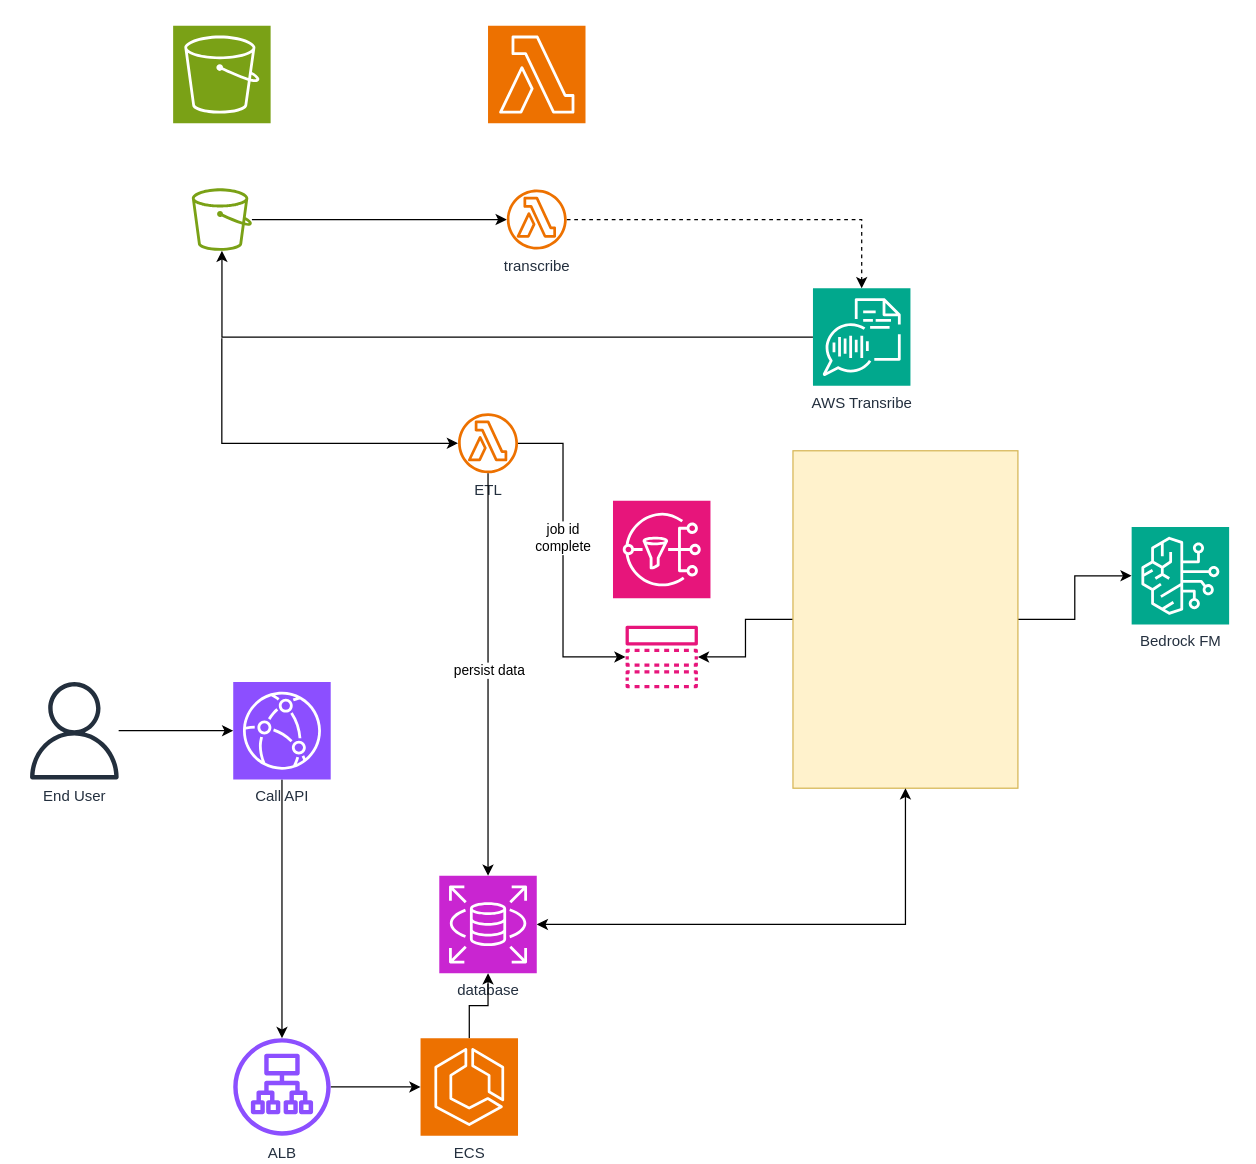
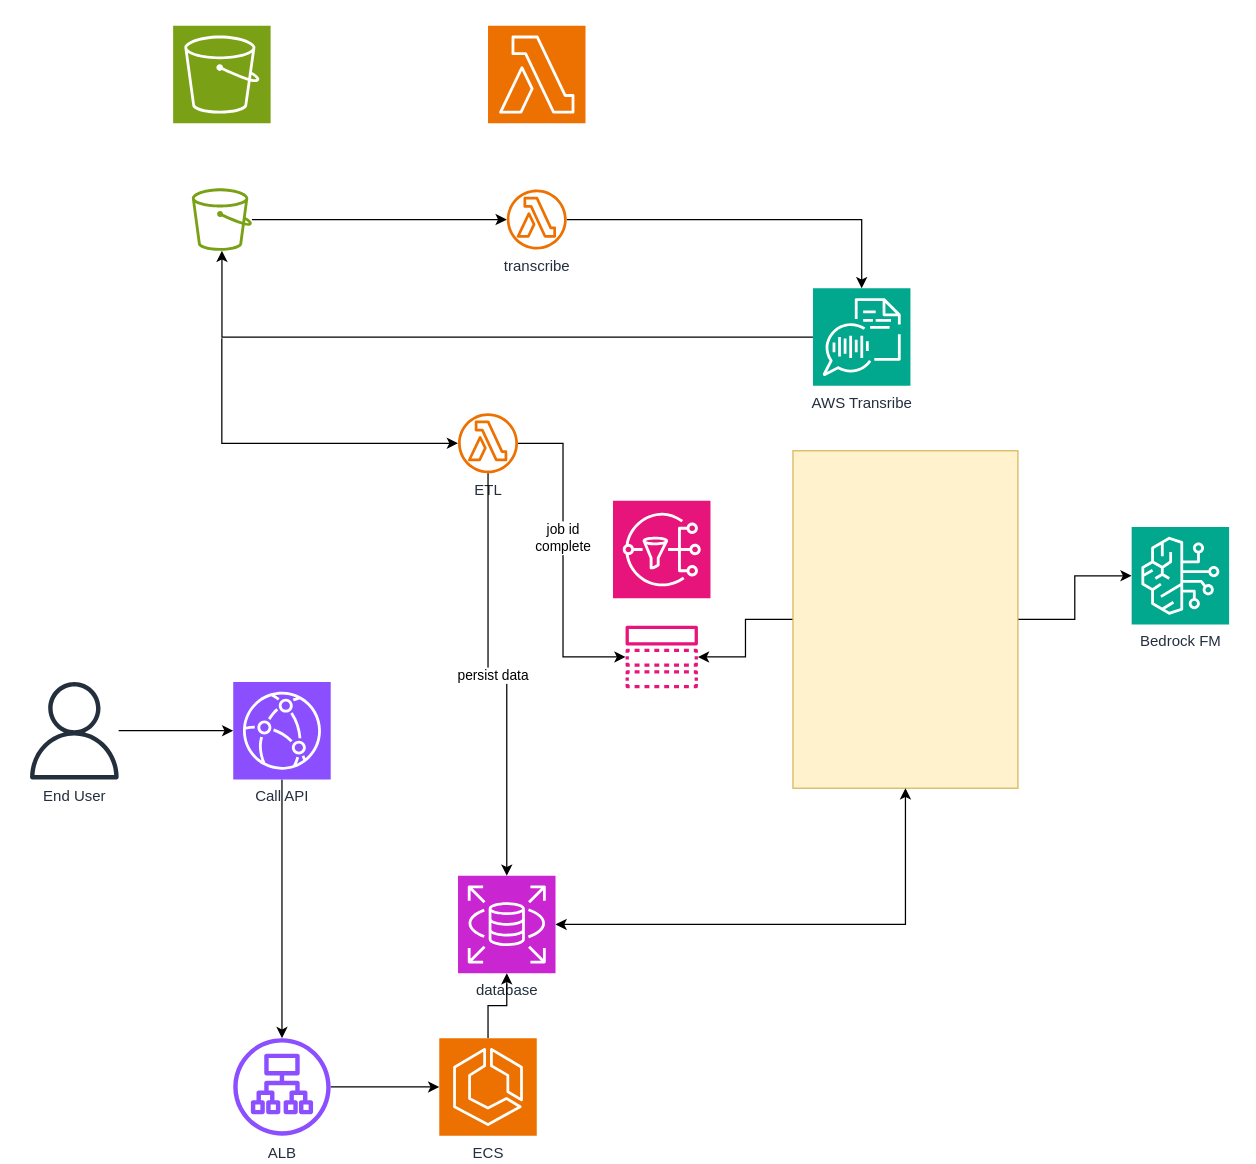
- <mxCell id="9" style="edgeStyle=orthogonalEdgeStyle;rounded=0;orthogonalLoop=1;jettySize=auto;html=1;dashed=1;" parent="1" source="10" target="12" edge="1"><mxGeometry relative="1" as="geometry" /></mxCell>
+ <mxCell id="9" style="edgeStyle=orthogonalEdgeStyle;rounded=0;orthogonalLoop=1;jettySize=auto;html=1;" parent="1" source="10" target="12" edge="1"><mxGeometry relative="1" as="geometry" /></mxCell>
- <mxCell id="17" value="database" style="sketch=0;points=[[0,0,0],[0.25,0,0],[0.5,0,0],[0.75,0,0],[1,0,0],[0,1,0],[0.25,1,0],[0.5,1,0],[0.75,1,0],[1,1,0],[0,0.25,0],[0,0.5,0],[0,0.75,0],[1,0.25,0],[1,0.5,0],[1,0.75,0]];outlineConnect=0;fontColor=#232F3E;fillColor=#C925D1;strokeColor=#ffffff;dashed=0;verticalLabelPosition=bottom;verticalAlign=top;align=center;html=1;fontSize=12;fontStyle=0;aspect=fixed;shape=mxgraph.aws4.resourceIcon;resIcon=mxgraph.aws4.rds;" parent="1" vertex="1"><mxGeometry x="351" y="700" width="78" height="78" as="geometry" /></mxCell>
+ <mxCell id="17" value="database" style="sketch=0;points=[[0,0,0],[0.25,0,0],[0.5,0,0],[0.75,0,0],[1,0,0],[0,1,0],[0.25,1,0],[0.5,1,0],[0.75,1,0],[1,1,0],[0,0.25,0],[0,0.5,0],[0,0.75,0],[1,0.25,0],[1,0.5,0],[1,0.75,0]];outlineConnect=0;fontColor=#232F3E;fillColor=#C925D1;strokeColor=#ffffff;dashed=0;verticalLabelPosition=bottom;verticalAlign=top;align=center;html=1;fontSize=12;fontStyle=0;aspect=fixed;shape=mxgraph.aws4.resourceIcon;resIcon=mxgraph.aws4.rds;" parent="1" vertex="1"><mxGeometry x="366" y="700" width="78" height="78" as="geometry" /></mxCell>
- <mxCell id="28" value="ECS" style="sketch=0;points=[[0,0,0],[0.25,0,0],[0.5,0,0],[0.75,0,0],[1,0,0],[0,1,0],[0.25,1,0],[0.5,1,0],[0.75,1,0],[1,1,0],[0,0.25,0],[0,0.5,0],[0,0.75,0],[1,0.25,0],[1,0.5,0],[1,0.75,0]];outlineConnect=0;fontColor=#232F3E;fillColor=#ED7100;strokeColor=#ffffff;dashed=0;verticalLabelPosition=bottom;verticalAlign=top;align=center;html=1;fontSize=12;fontStyle=0;aspect=fixed;shape=mxgraph.aws4.resourceIcon;resIcon=mxgraph.aws4.ecs;" vertex="1" parent="1"><mxGeometry x="336" y="830" width="78" height="78" as="geometry" /></mxCell>
+ <mxCell id="28" value="ECS" style="sketch=0;points=[[0,0,0],[0.25,0,0],[0.5,0,0],[0.75,0,0],[1,0,0],[0,1,0],[0.25,1,0],[0.5,1,0],[0.75,1,0],[1,1,0],[0,0.25,0],[0,0.5,0],[0,0.75,0],[1,0.25,0],[1,0.5,0],[1,0.75,0]];outlineConnect=0;fontColor=#232F3E;fillColor=#ED7100;strokeColor=#ffffff;dashed=0;verticalLabelPosition=bottom;verticalAlign=top;align=center;html=1;fontSize=12;fontStyle=0;aspect=fixed;shape=mxgraph.aws4.resourceIcon;resIcon=mxgraph.aws4.ecs;" vertex="1" parent="1"><mxGeometry x="351" y="830" width="78" height="78" as="geometry" /></mxCell>
